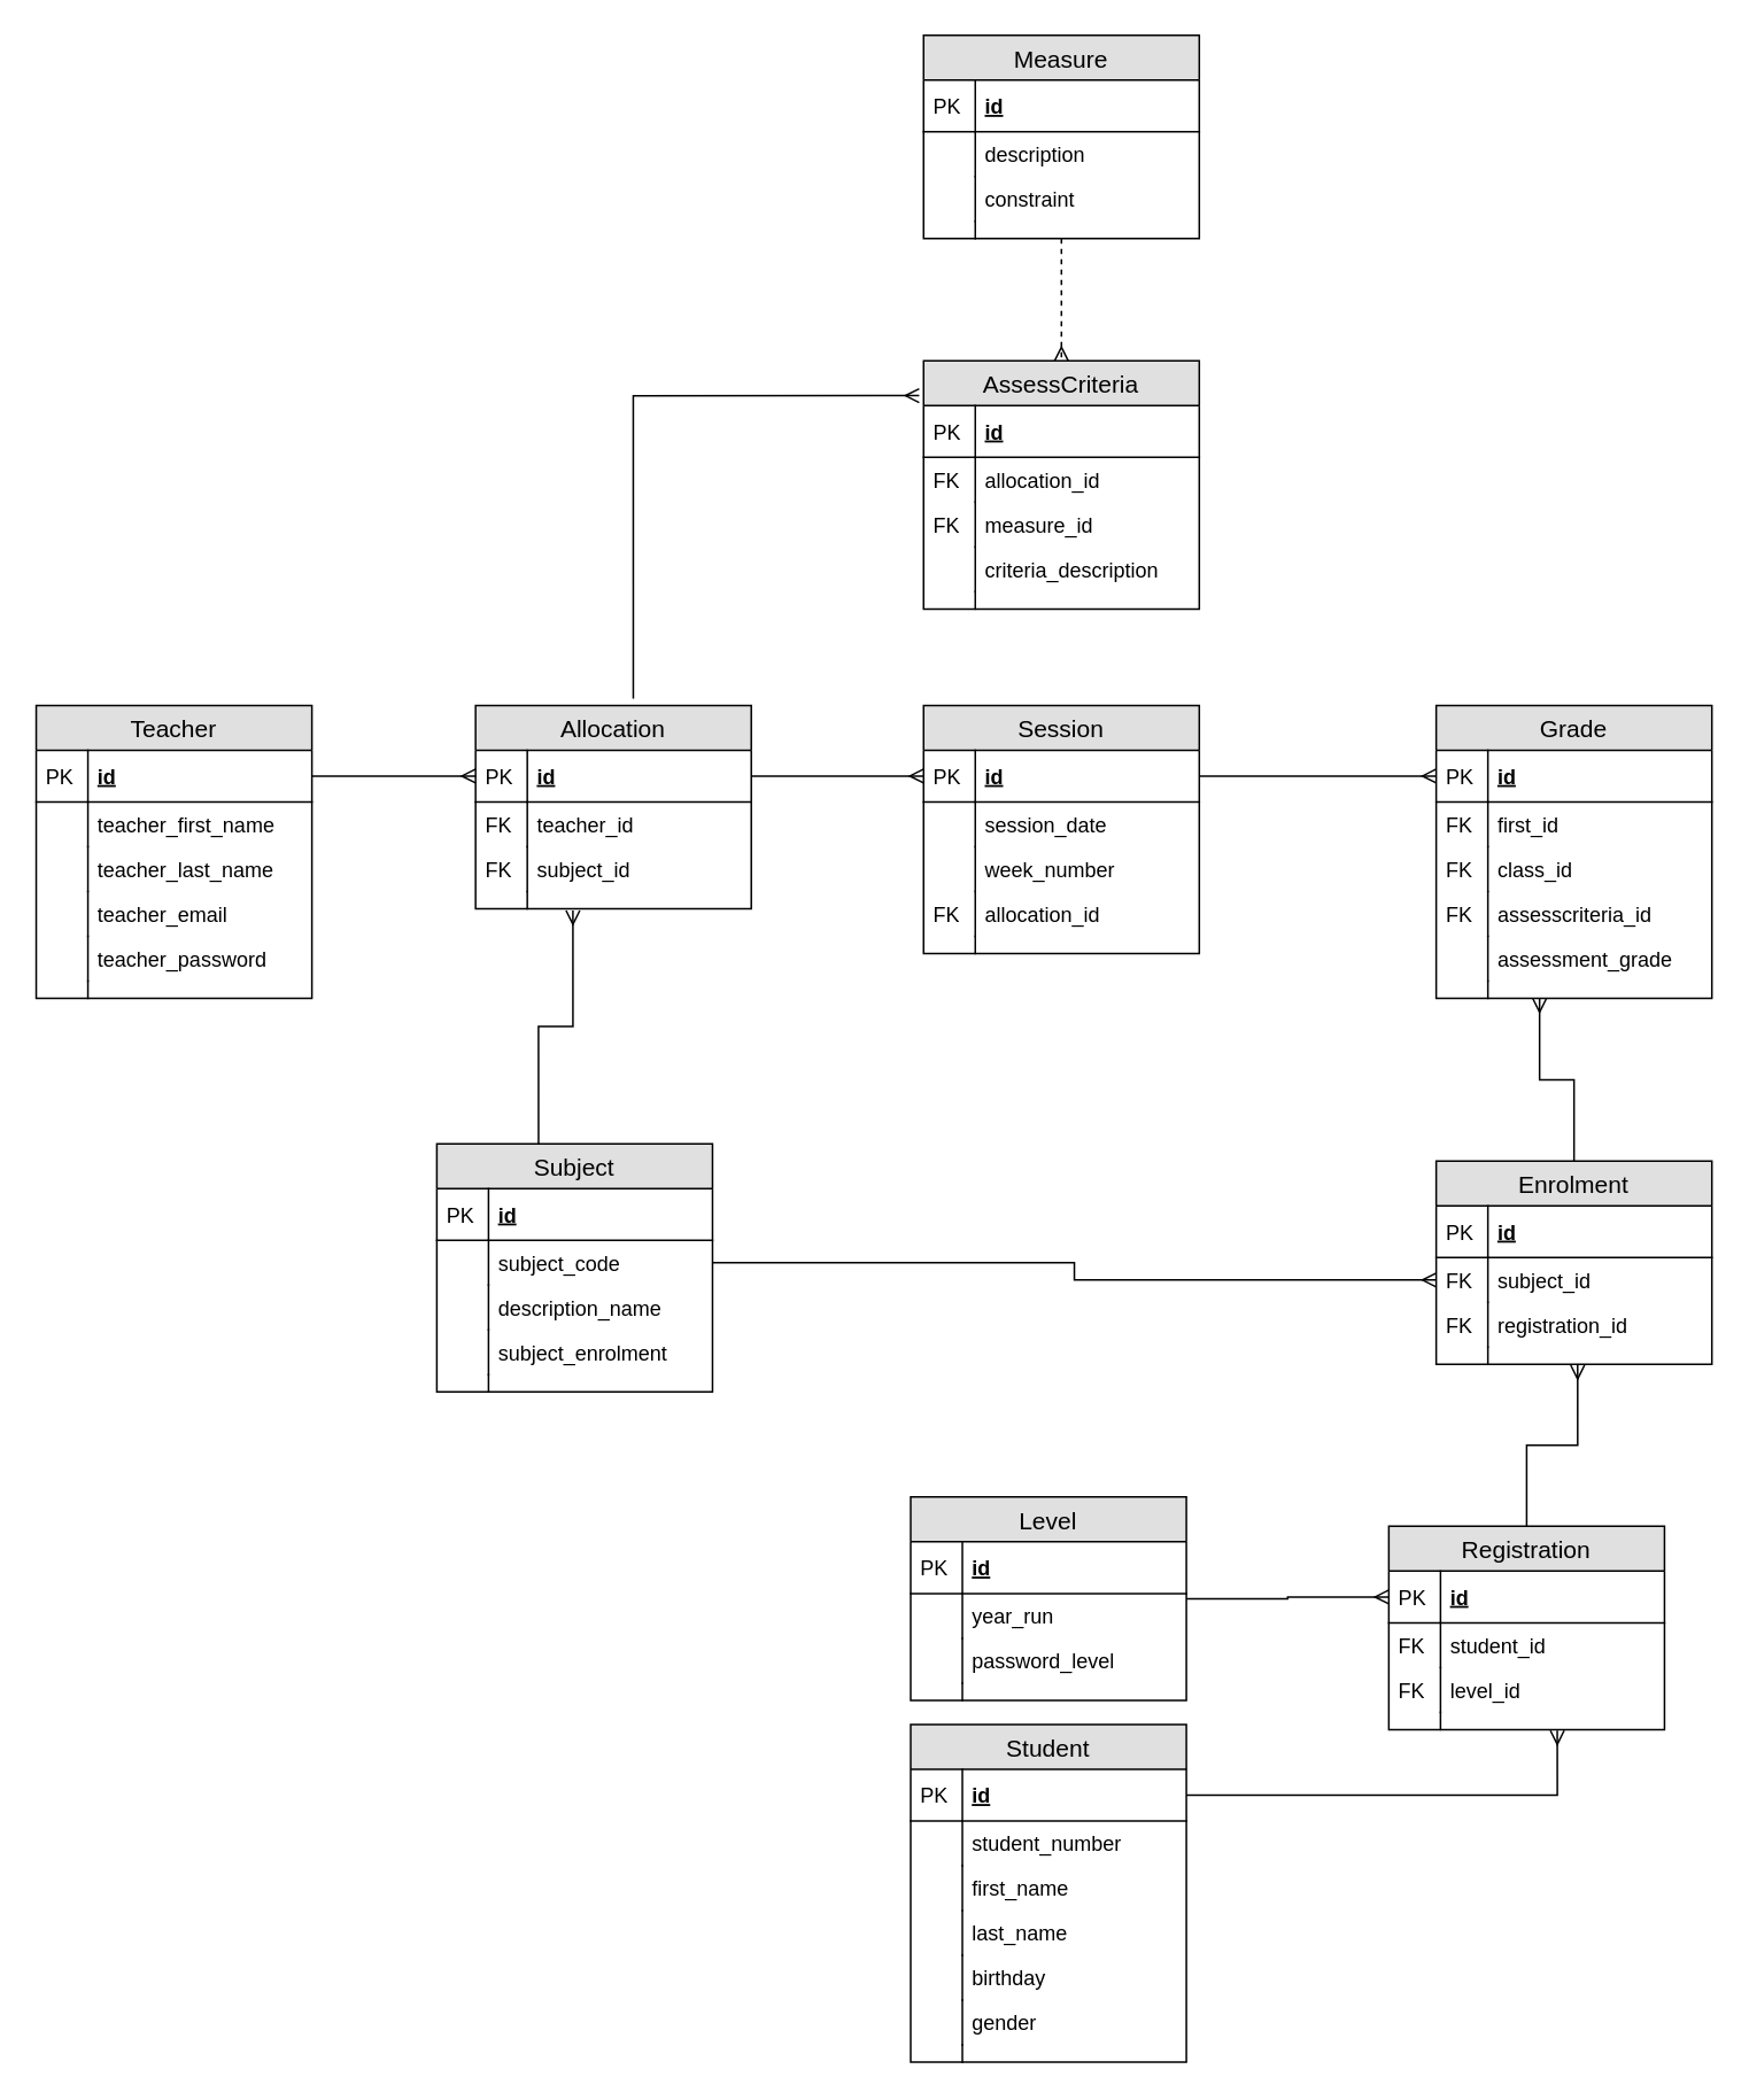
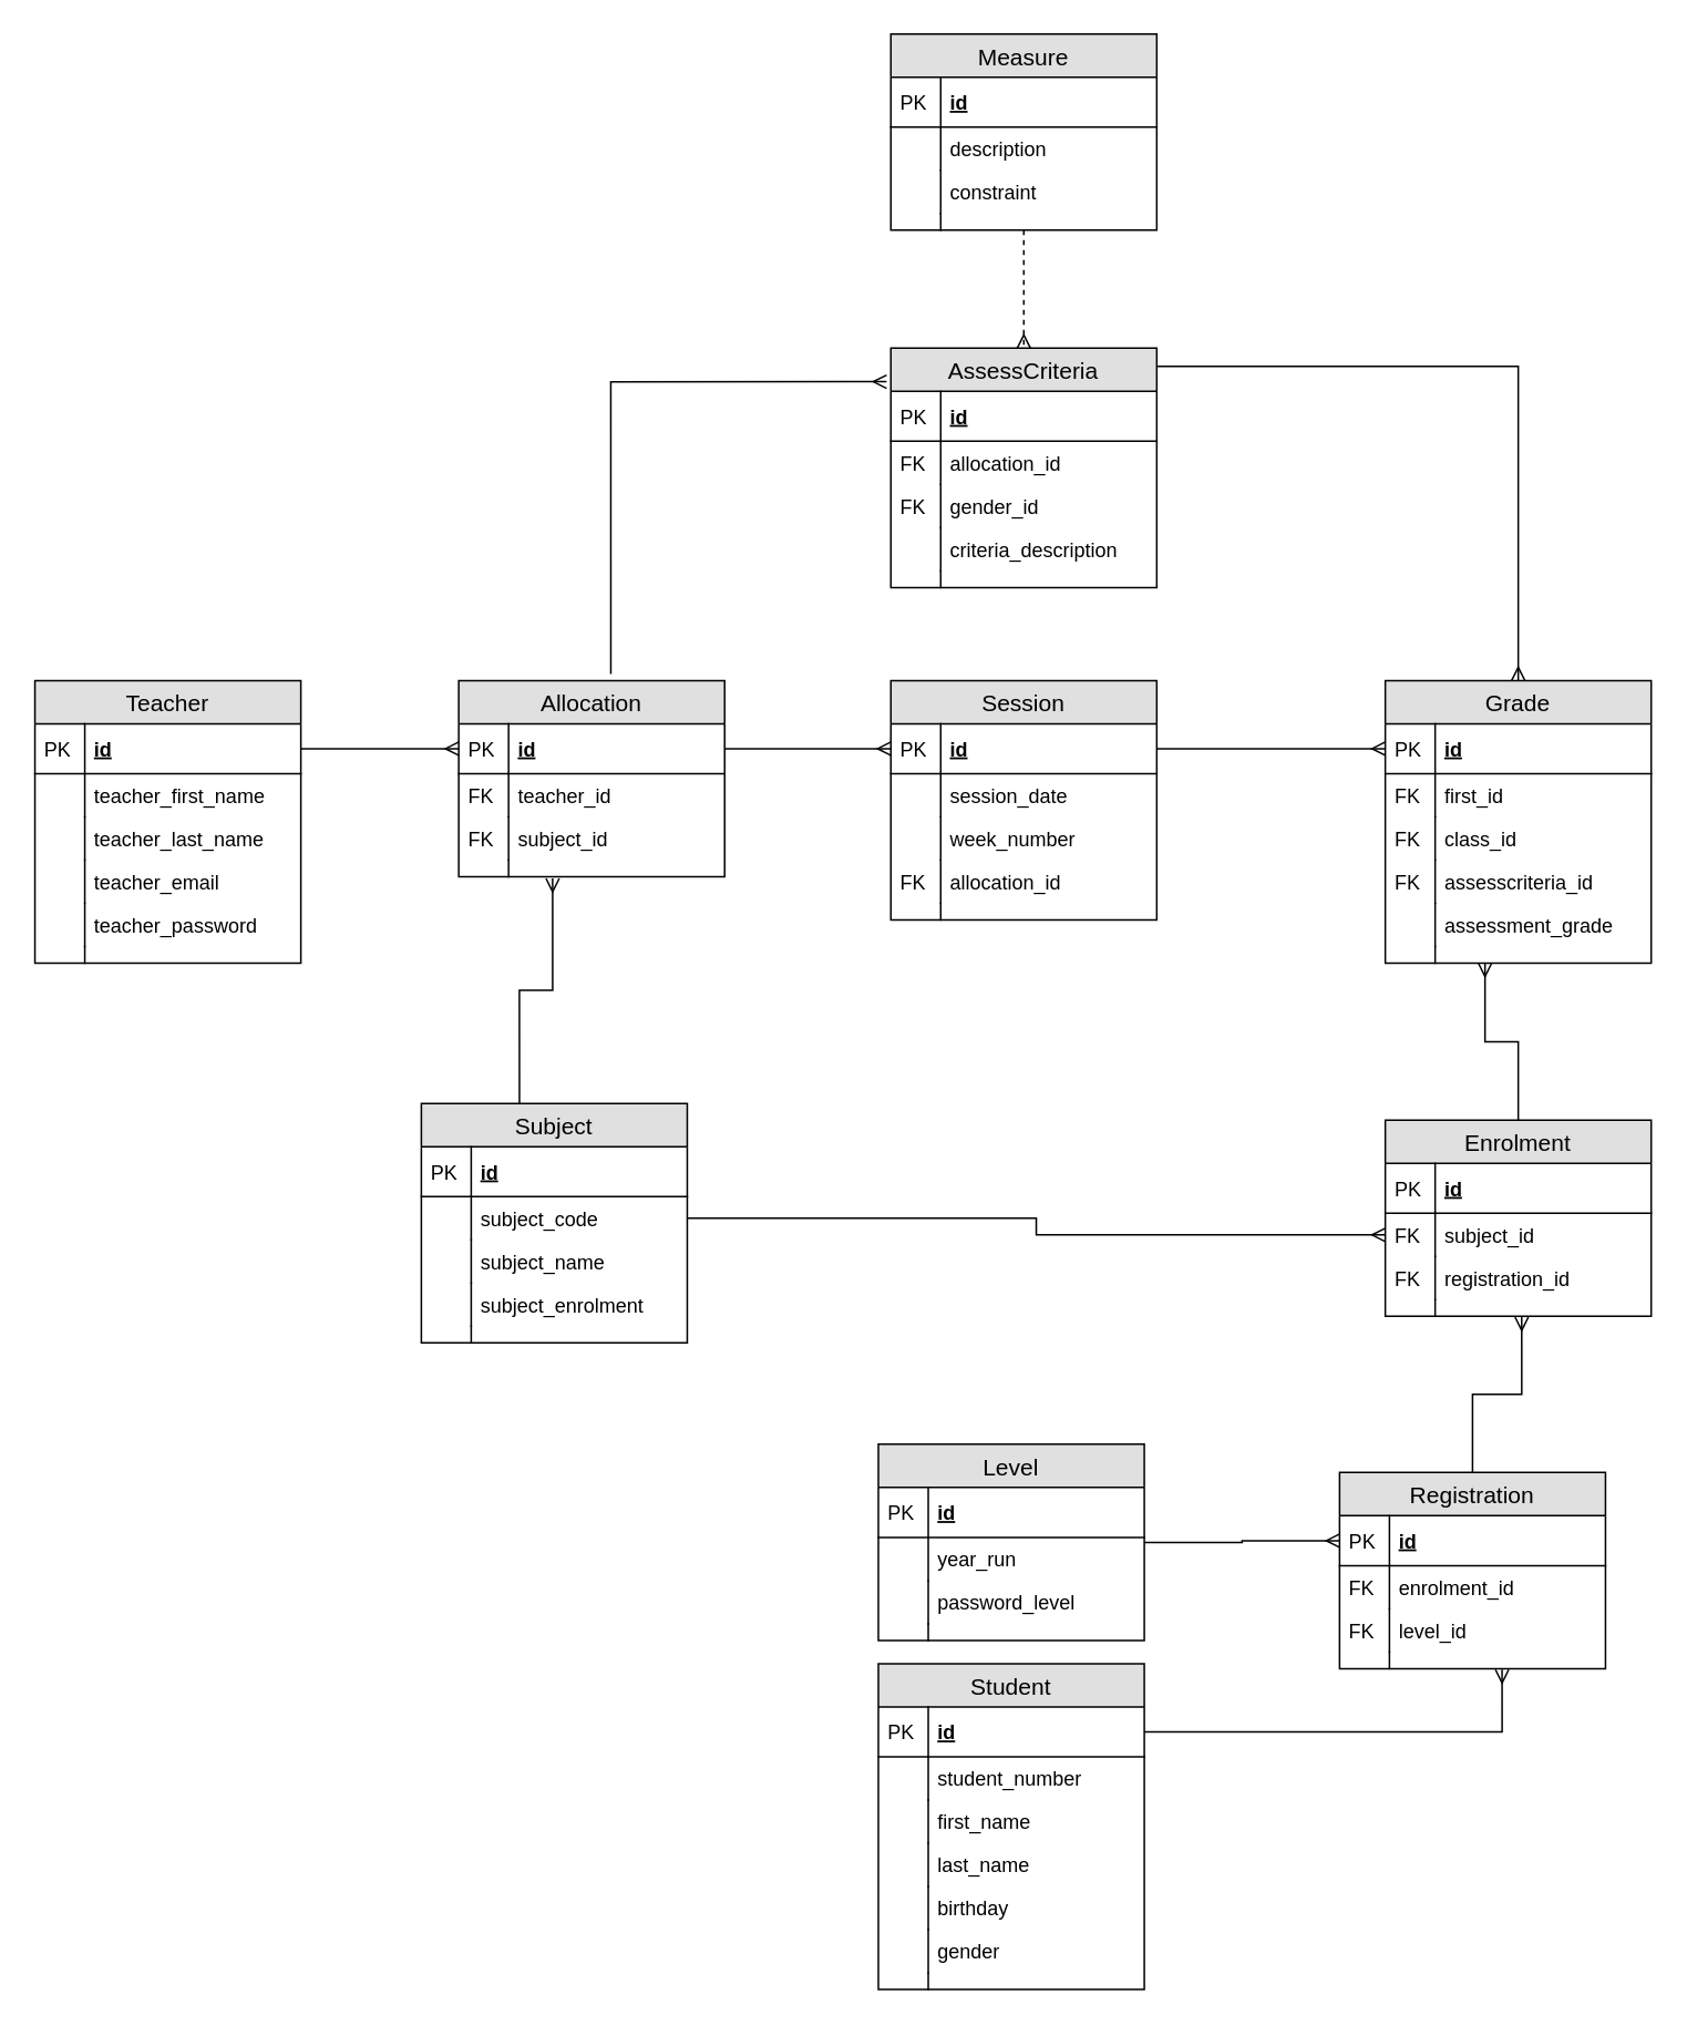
+ <mxCell id="111" style="edgeStyle=orthogonalEdgeStyle;rounded=0;jumpSize=0;orthogonalLoop=1;jettySize=auto;html=1;startArrow=none;startFill=0;endArrow=ERmany;endFill=0;exitX=1.003;exitY=0.076;exitDx=0;exitDy=0;exitPerimeter=0;" parent="1" source="99" edge="1" target="85"><mxGeometry relative="1" as="geometry"><Array as="points"><mxPoint x="913" y="220" /></Array><mxPoint x="903" y="329" as="targetPoint" /></mxGeometry></mxCell>
- <mxCell id="104" value="measure_id" style="shape=partialRectangle;top=0;left=0;right=0;bottom=0;align=left;verticalAlign=top;fillColor=none;spacingLeft=34;spacingRight=4;overflow=hidden;rotatable=0;points=[[0,0.5],[1,0.5]];portConstraint=eastwest;dropTarget=0;fontSize=12;" vertex="1" parent="99"><mxGeometry y="82" width="160" height="26" as="geometry" /></mxCell>
+ <mxCell id="104" value="gender_id" style="shape=partialRectangle;top=0;left=0;right=0;bottom=0;align=left;verticalAlign=top;fillColor=none;spacingLeft=34;spacingRight=4;overflow=hidden;rotatable=0;points=[[0,0.5],[1,0.5]];portConstraint=eastwest;dropTarget=0;fontSize=12;" vertex="1" parent="99"><mxGeometry y="82" width="160" height="26" as="geometry" /></mxCell>
- <mxCell id="56" value="description_name" style="shape=partialRectangle;top=0;left=0;right=0;bottom=0;align=left;verticalAlign=top;fillColor=none;spacingLeft=34;spacingRight=4;overflow=hidden;rotatable=0;points=[[0,0.5],[1,0.5]];portConstraint=eastwest;dropTarget=0;fontSize=12;" parent="51" vertex="1"><mxGeometry y="82" width="160" height="26" as="geometry" /></mxCell>
+ <mxCell id="56" value="subject_name" style="shape=partialRectangle;top=0;left=0;right=0;bottom=0;align=left;verticalAlign=top;fillColor=none;spacingLeft=34;spacingRight=4;overflow=hidden;rotatable=0;points=[[0,0.5],[1,0.5]];portConstraint=eastwest;dropTarget=0;fontSize=12;" parent="51" vertex="1"><mxGeometry y="82" width="160" height="26" as="geometry" /></mxCell>
- <mxCell id="31" value="student_id" style="shape=partialRectangle;top=0;left=0;right=0;bottom=0;align=left;verticalAlign=top;fillColor=none;spacingLeft=34;spacingRight=4;overflow=hidden;rotatable=0;points=[[0,0.5],[1,0.5]];portConstraint=eastwest;dropTarget=0;fontSize=12;" parent="28" vertex="1"><mxGeometry y="56" width="160" height="26" as="geometry" /></mxCell>
+ <mxCell id="31" value="enrolment_id" style="shape=partialRectangle;top=0;left=0;right=0;bottom=0;align=left;verticalAlign=top;fillColor=none;spacingLeft=34;spacingRight=4;overflow=hidden;rotatable=0;points=[[0,0.5],[1,0.5]];portConstraint=eastwest;dropTarget=0;fontSize=12;" parent="28" vertex="1"><mxGeometry y="56" width="160" height="26" as="geometry" /></mxCell>
